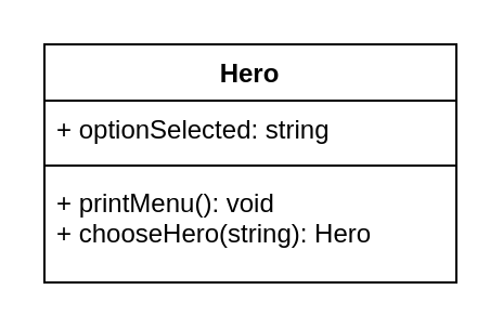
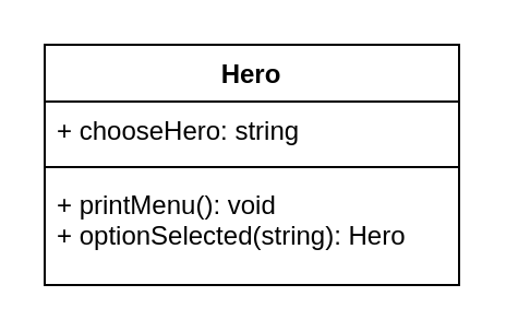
- <mxCell id="3" value="+ optionSelected: string&#10;" style="text;strokeColor=none;fillColor=none;align=left;verticalAlign=top;spacingLeft=4;spacingRight=4;overflow=hidden;rotatable=0;points=[[0,0.5],[1,0.5]];portConstraint=eastwest;" parent="2" vertex="1"><mxGeometry y="26" width="190" height="26" as="geometry" /></mxCell>
+ <mxCell id="3" value="+ chooseHero: string&#10;" style="text;strokeColor=none;fillColor=none;align=left;verticalAlign=top;spacingLeft=4;spacingRight=4;overflow=hidden;rotatable=0;points=[[0,0.5],[1,0.5]];portConstraint=eastwest;" parent="2" vertex="1"><mxGeometry y="26" width="190" height="26" as="geometry" /></mxCell>
- <mxCell id="5" value="+ printMenu(): void&#10;+ chooseHero(string): Hero" style="text;strokeColor=none;fillColor=none;align=left;verticalAlign=top;spacingLeft=4;spacingRight=4;overflow=hidden;rotatable=0;points=[[0,0.5],[1,0.5]];portConstraint=eastwest;" parent="2" vertex="1"><mxGeometry y="60" width="190" height="50" as="geometry" /></mxCell>
+ <mxCell id="5" value="+ printMenu(): void&#10;+ optionSelected(string): Hero" style="text;strokeColor=none;fillColor=none;align=left;verticalAlign=top;spacingLeft=4;spacingRight=4;overflow=hidden;rotatable=0;points=[[0,0.5],[1,0.5]];portConstraint=eastwest;" parent="2" vertex="1"><mxGeometry y="60" width="190" height="50" as="geometry" /></mxCell>
